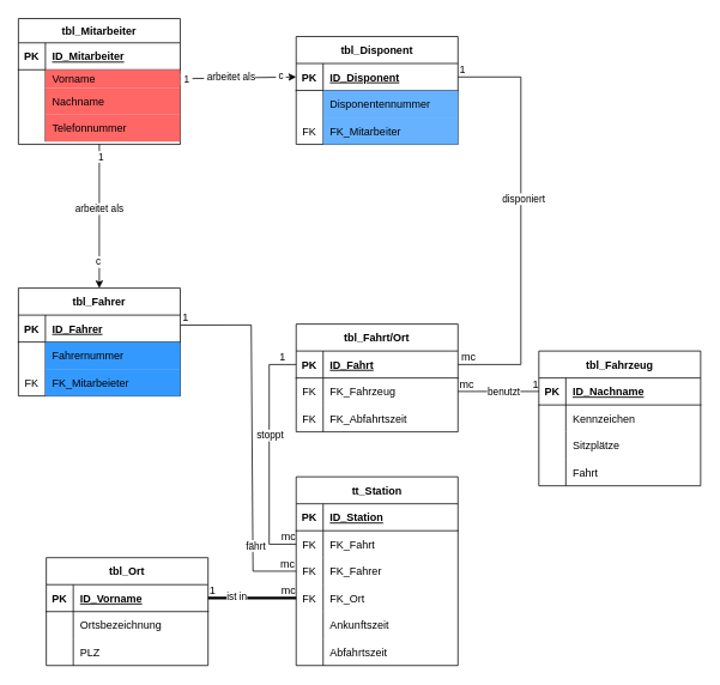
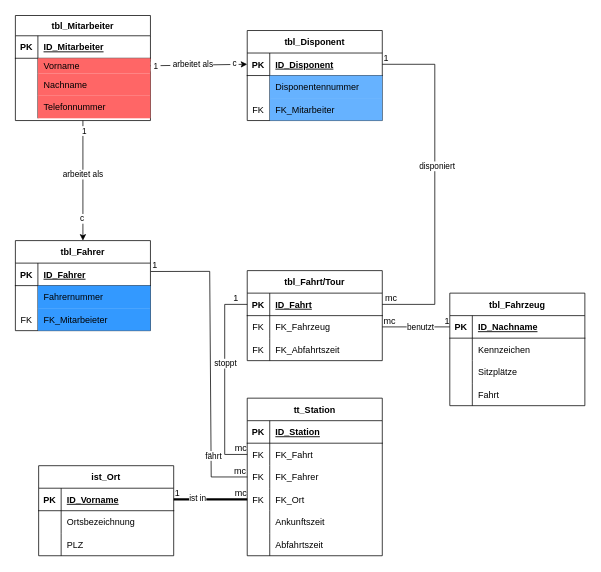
- <mxCell id="54" value="tbl_Fahrt/Ort" style="shape=table;startSize=30;container=1;collapsible=1;childLayout=tableLayout;fixedRows=1;rowLines=0;fontStyle=1;align=center;resizeLast=1;" parent="1" vertex="1"><mxGeometry x="329" y="360" width="180" height="120" as="geometry" /></mxCell>
+ <mxCell id="54" value="tbl_Fahrt/Tour" style="shape=table;startSize=30;container=1;collapsible=1;childLayout=tableLayout;fixedRows=1;rowLines=0;fontStyle=1;align=center;resizeLast=1;" parent="1" vertex="1"><mxGeometry x="329" y="360" width="180" height="120" as="geometry" /></mxCell>
- <mxCell id="64" value="tbl_Ort" style="shape=table;startSize=30;container=1;collapsible=1;childLayout=tableLayout;fixedRows=1;rowLines=0;fontStyle=1;align=center;resizeLast=1;" parent="1" vertex="1"><mxGeometry x="51" y="620" width="180" height="120" as="geometry" /></mxCell>
+ <mxCell id="64" value="ist_Ort" style="shape=table;startSize=30;container=1;collapsible=1;childLayout=tableLayout;fixedRows=1;rowLines=0;fontStyle=1;align=center;resizeLast=1;" parent="1" vertex="1"><mxGeometry x="51" y="620" width="180" height="120" as="geometry" /></mxCell>
